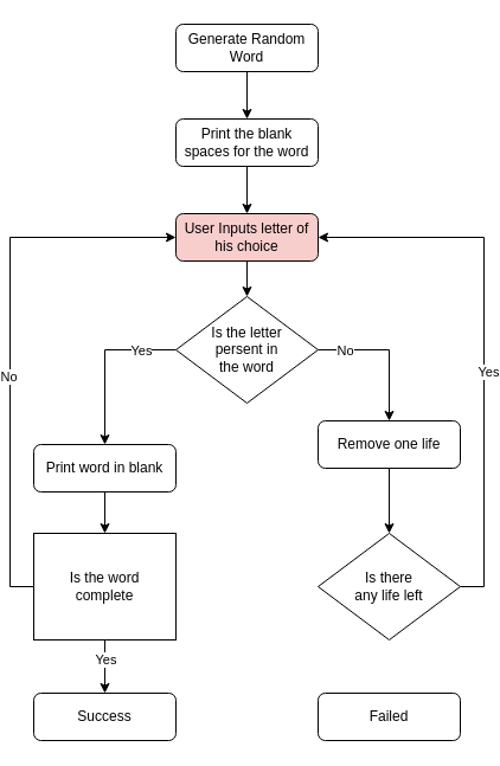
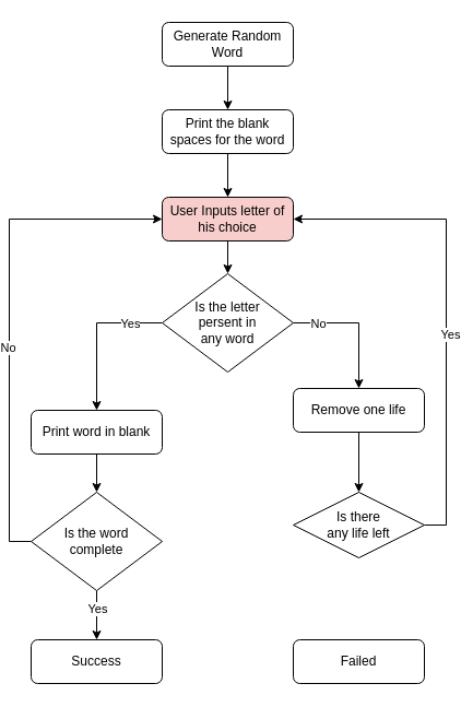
- <mxCell id="12" value="Is the letter &lt;br&gt;persent in &lt;br&gt;the word" style="rhombus;whiteSpace=wrap;html=1;" vertex="1" parent="1"><mxGeometry x="140" y="250" width="120" height="90" as="geometry" /></mxCell>
+ <mxCell id="12" value="Is the letter &lt;br&gt;persent in &lt;br&gt;any word" style="rhombus;whiteSpace=wrap;html=1;" vertex="1" parent="1"><mxGeometry x="140" y="250" width="120" height="90" as="geometry" /></mxCell>
- <mxCell id="19" value="Is the word &lt;br&gt;complete" style="whiteSpace=wrap;html=1;rounded=0;" vertex="1" parent="1"><mxGeometry x="20" y="450" width="120" height="90" as="geometry" /></mxCell>
+ <mxCell id="19" value="Is the word &lt;br&gt;complete" style="rhombus;whiteSpace=wrap;html=1;" vertex="1" parent="1"><mxGeometry x="20" y="450" width="120" height="90" as="geometry" /></mxCell>
- <mxCell id="24" value="Is there&lt;br&gt;any life left" style="rhombus;whiteSpace=wrap;html=1;" vertex="1" parent="1"><mxGeometry x="260" y="450" width="120" height="90" as="geometry" /></mxCell>
+ <mxCell id="24" value="Is there&lt;br&gt;any life left" style="rhombus;whiteSpace=wrap;html=1;" vertex="1" parent="1"><mxGeometry x="260" y="450" width="120" height="60" as="geometry" /></mxCell>
